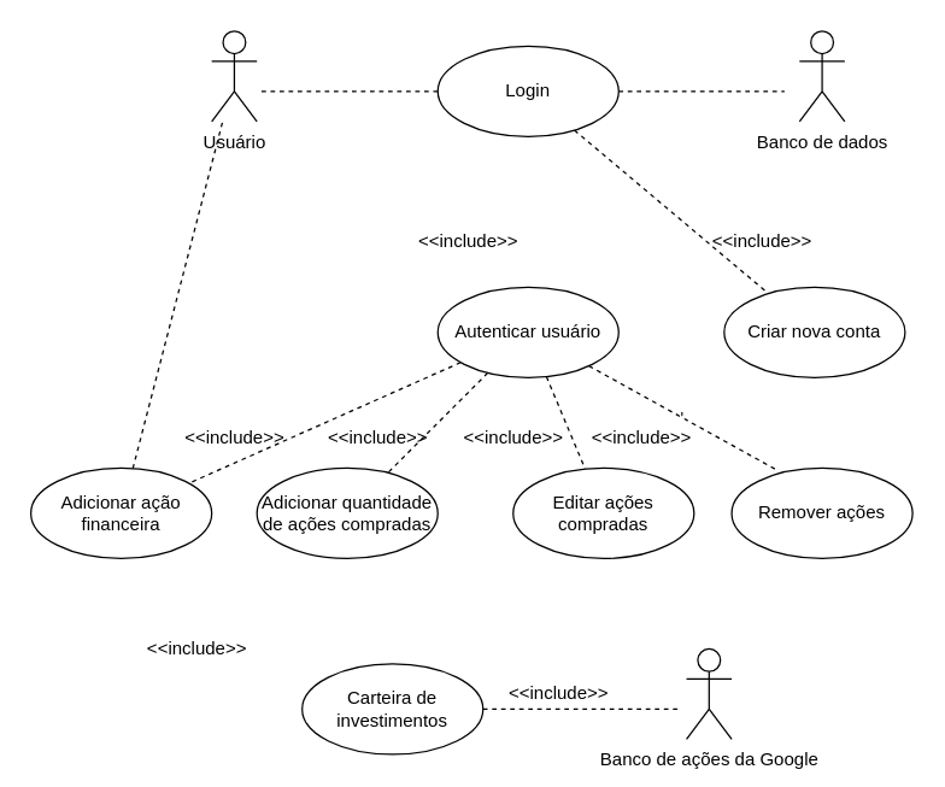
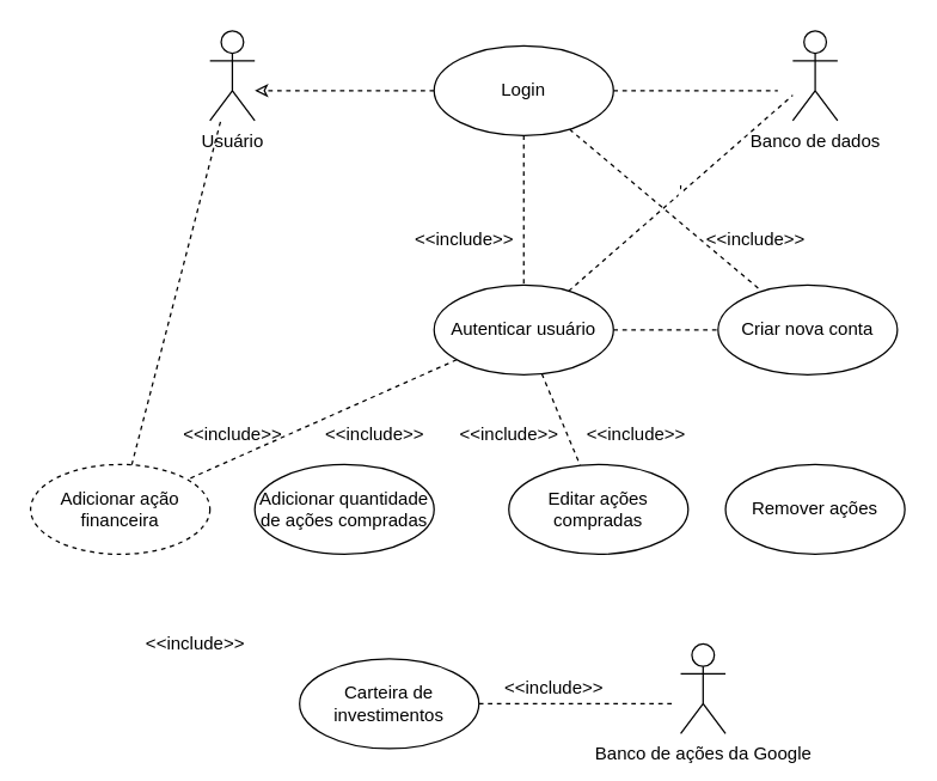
- <mxCell id="4" style="edgeStyle=none;rounded=0;orthogonalLoop=1;jettySize=auto;html=1;dashed=1;endArrow=none;endFill=0;" edge="1" parent="1" source="6" target="7"><mxGeometry relative="1" as="geometry"><Array as="points"><mxPoint x="170" y="60" /></Array></mxGeometry></mxCell>
+ <mxCell id="4" style="edgeStyle=none;rounded=0;orthogonalLoop=1;jettySize=auto;html=1;dashed=1;endArrow=classic;endFill=0;" edge="1" parent="1" source="6" target="7"><mxGeometry relative="1" as="geometry"><Array as="points"><mxPoint x="170" y="60" /></Array></mxGeometry></mxCell>
+ <mxCell id="3" style="edgeStyle=none;rounded=0;orthogonalLoop=1;jettySize=auto;html=1;entryX=0.5;entryY=0;entryDx=0;entryDy=0;dashed=1;endArrow=none;endFill=0;" edge="1" parent="1" source="6" target="13"><mxGeometry relative="1" as="geometry" /></mxCell>
- <mxCell id="12" value="'" style="edgeStyle=none;rounded=0;orthogonalLoop=1;jettySize=auto;html=1;entryX=0.24;entryY=0.011;entryDx=0;entryDy=0;entryPerimeter=0;dashed=1;endArrow=none;endFill=0;" edge="1" parent="1" source="13" target="15"><mxGeometry relative="1" as="geometry" /></mxCell>
+ <mxCell id="12" value="'" style="edgeStyle=none;rounded=0;orthogonalLoop=1;jettySize=auto;html=1;dashed=1;endArrow=none;endFill=0;" edge="1" parent="1" source="13" target="8"><mxGeometry relative="1" as="geometry" /></mxCell>
- <mxCell id="10" style="edgeStyle=none;rounded=0;orthogonalLoop=1;jettySize=auto;html=1;dashed=1;endArrow=none;endFill=0;" edge="1" parent="1" source="13" target="19"><mxGeometry relative="1" as="geometry" /></mxCell>
+ <mxCell id="10" style="edgeStyle=none;rounded=0;orthogonalLoop=1;jettySize=auto;html=1;dashed=1;endArrow=none;endFill=0;" edge="1" parent="1" source="13" target="14"><mxGeometry relative="1" as="geometry" /></mxCell>
- <mxCell id="18" value="Adicionar ação financeira" style="ellipse;whiteSpace=wrap;html=1;" vertex="1" parent="1"><mxGeometry x="20" y="310" width="120" height="60" as="geometry" /></mxCell>
+ <mxCell id="18" value="Adicionar ação financeira" style="ellipse;whiteSpace=wrap;html=1;dashed=1;" vertex="1" parent="1"><mxGeometry x="20" y="310" width="120" height="60" as="geometry" /></mxCell>
